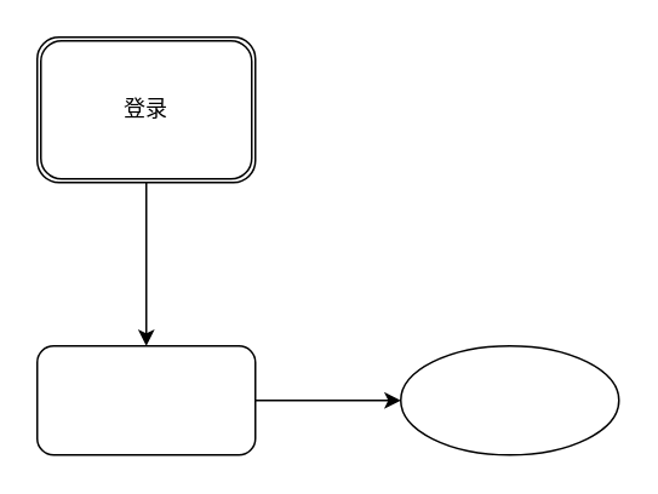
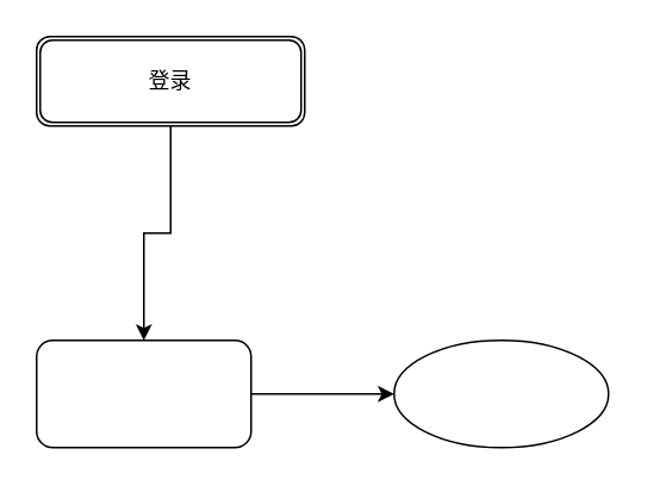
- <mxCell id="3" value="登录" style="shape=ext;double=1;rounded=1;whiteSpace=wrap;html=1;" vertex="1" parent="1"><mxGeometry x="20" y="20" width="120" height="80" as="geometry" /></mxCell>
+ <mxCell id="3" value="登录" style="shape=ext;double=1;rounded=1;whiteSpace=wrap;html=1;" vertex="1" parent="1"><mxGeometry x="20" y="20" width="150" height="50" as="geometry" /></mxCell>
